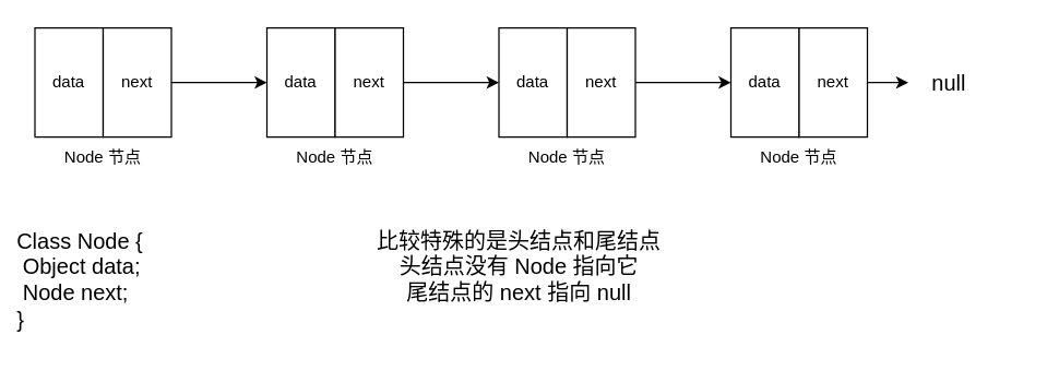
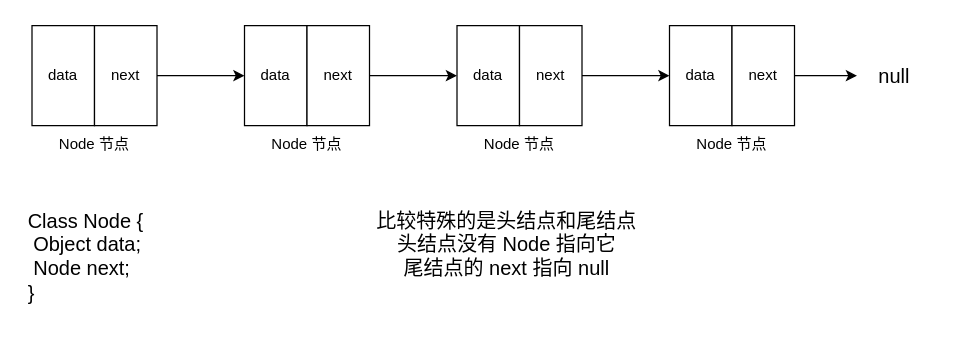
- <mxCell id="20" value="null" style="text;html=1;strokeColor=none;fillColor=none;align=center;verticalAlign=middle;whiteSpace=wrap;rounded=0;fontSize=16;" vertex="1" parent="1"><mxGeometry x="665" y="45" width="60" height="30" as="geometry" /></mxCell>
+ <mxCell id="20" value="null" style="text;html=1;strokeColor=none;fillColor=none;align=center;verticalAlign=middle;whiteSpace=wrap;rounded=0;fontSize=16;" vertex="1" parent="1"><mxGeometry x="685" y="45" width="60" height="30" as="geometry" /></mxCell>
- <mxCell id="19" value="比较特殊的是头结点和尾结点&lt;br&gt;头结点没有 Node 指向它&lt;br&gt;尾结点的 next 指向 null" style="text;html=1;strokeColor=none;fillColor=none;align=center;verticalAlign=middle;whiteSpace=wrap;rounded=0;fontSize=16;" vertex="1" parent="1"><mxGeometry x="245" y="170" width="270" height="50" as="geometry" /></mxCell>
+ <mxCell id="19" value="比较特殊的是头结点和尾结点&lt;br&gt;头结点没有 Node 指向它&lt;br&gt;尾结点的 next 指向 null" style="text;html=1;strokeColor=none;fillColor=none;align=center;verticalAlign=middle;whiteSpace=wrap;rounded=0;fontSize=16;" vertex="1" parent="1"><mxGeometry x="270" y="170" width="270" height="50" as="geometry" /></mxCell>
- <mxCell id="18" value="Class Node {&lt;br style=&quot;font-size: 16px&quot;&gt;&lt;span style=&quot;white-space: pre&quot;&gt; &lt;/span&gt;Object data;&lt;br style=&quot;font-size: 16px&quot;&gt;&lt;span style=&quot;white-space: pre&quot;&gt; &lt;/span&gt;Node next;&lt;br style=&quot;font-size: 16px&quot;&gt;}" style="text;html=1;strokeColor=none;fillColor=none;align=left;verticalAlign=top;whiteSpace=wrap;rounded=0;fontSize=16;" vertex="1" parent="1"><mxGeometry x="10" y="160" width="160" height="90" as="geometry" /></mxCell>
+ <mxCell id="18" value="Class Node {&lt;br style=&quot;font-size: 16px&quot;&gt;&lt;span style=&quot;white-space: pre&quot;&gt; &lt;/span&gt;Object data;&lt;br style=&quot;font-size: 16px&quot;&gt;&lt;span style=&quot;white-space: pre&quot;&gt; &lt;/span&gt;Node next;&lt;br style=&quot;font-size: 16px&quot;&gt;}" style="text;html=1;strokeColor=none;fillColor=none;align=left;verticalAlign=top;whiteSpace=wrap;rounded=0;fontSize=16;" vertex="1" parent="1"><mxGeometry x="20" y="160" width="160" height="90" as="geometry" /></mxCell>
